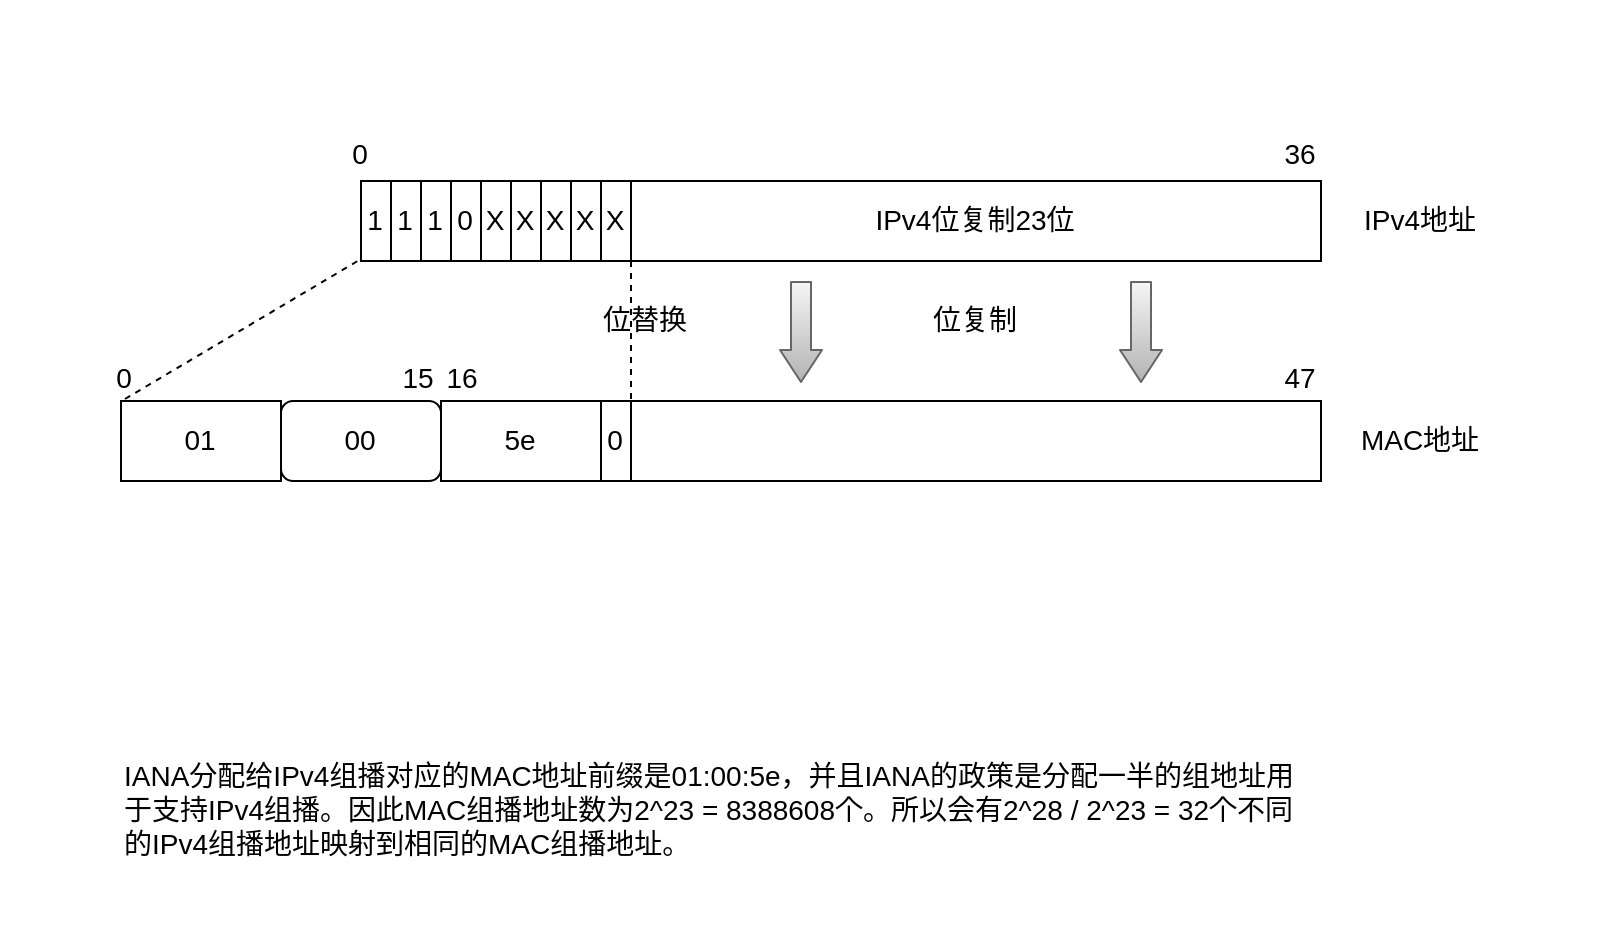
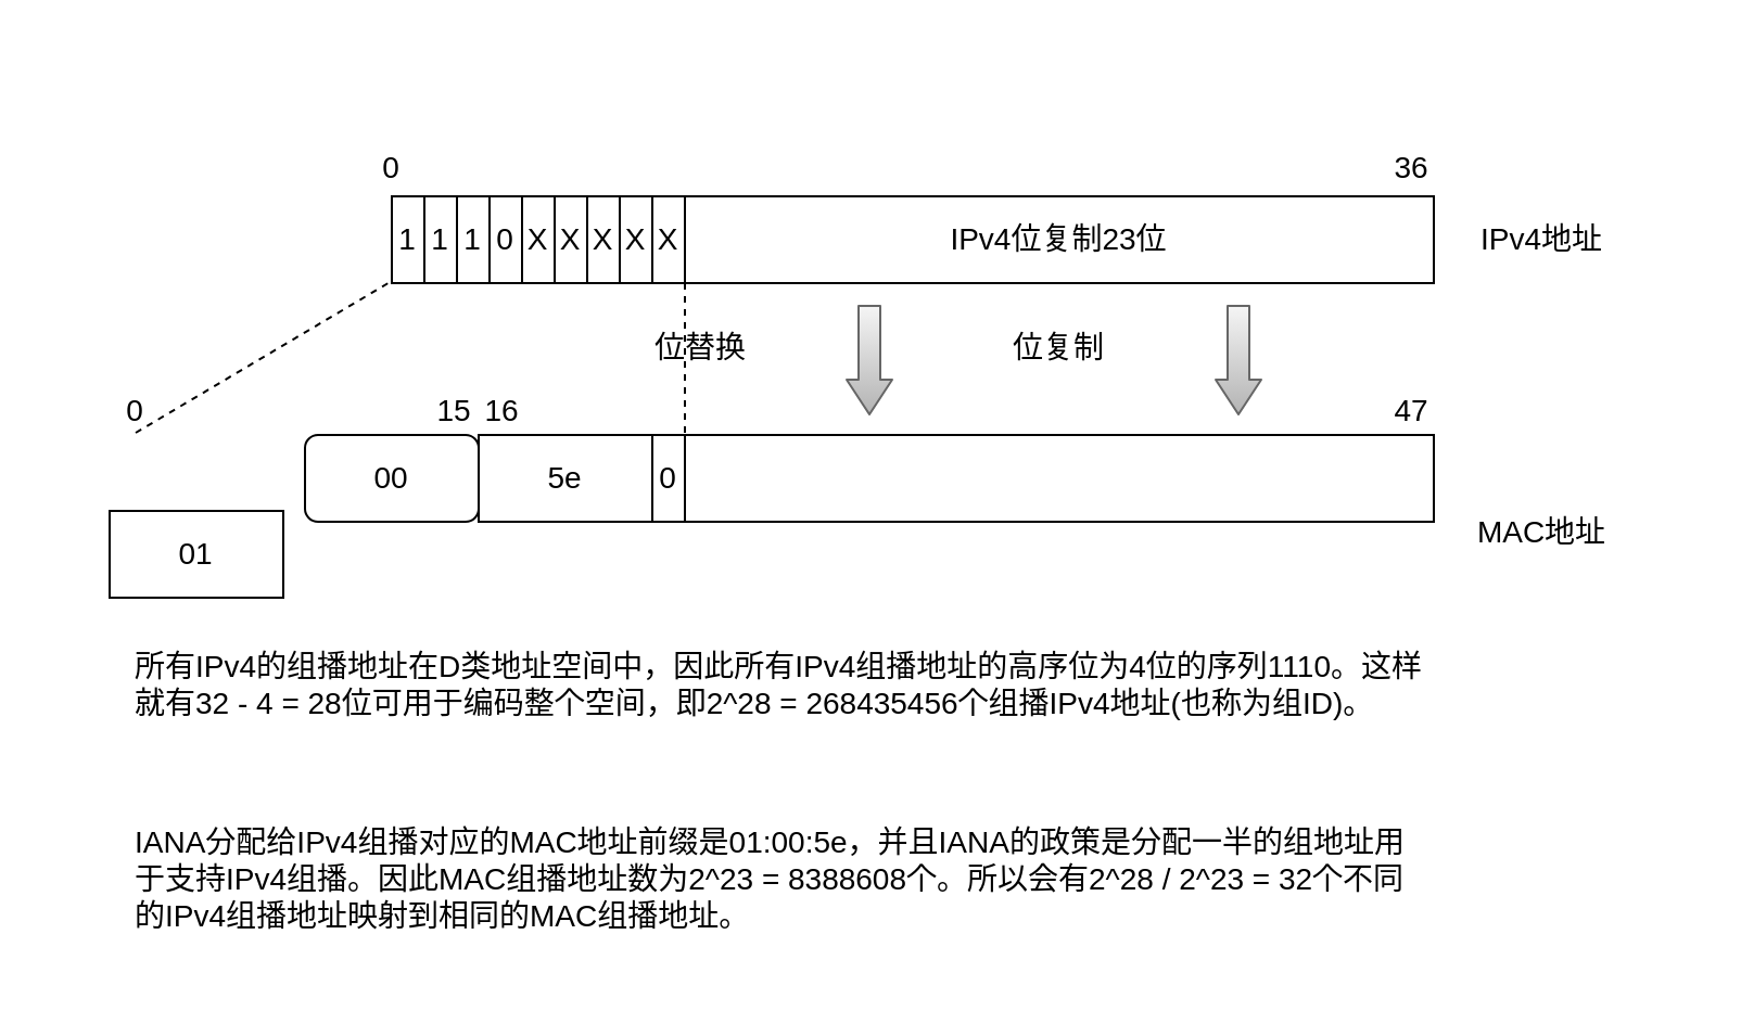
- <mxCell id="17" value="&lt;font style=&quot;font-size: 14px&quot;&gt;01&lt;/font&gt;" style="rounded=0;whiteSpace=wrap;html=1;" vertex="1" parent="1"><mxGeometry x="60" y="200" width="80" height="40" as="geometry" /></mxCell>
+ <mxCell id="17" value="&lt;font style=&quot;font-size: 14px&quot;&gt;01&lt;/font&gt;" style="rounded=0;whiteSpace=wrap;html=1;" vertex="1" parent="1"><mxGeometry x="50" y="235" width="80" height="40" as="geometry" /></mxCell>
- <mxCell id="22" value="&lt;font style=&quot;font-size: 14px&quot;&gt;MAC地址&lt;/font&gt;" style="text;html=1;strokeColor=none;fillColor=none;align=center;verticalAlign=middle;whiteSpace=wrap;rounded=0;" vertex="1" parent="1"><mxGeometry x="670" y="205" width="80" height="30" as="geometry" /></mxCell>
+ <mxCell id="22" value="&lt;font style=&quot;font-size: 14px&quot;&gt;MAC地址&lt;/font&gt;" style="text;html=1;strokeColor=none;fillColor=none;align=center;verticalAlign=middle;whiteSpace=wrap;rounded=0;" vertex="1" parent="1"><mxGeometry x="670" y="230" width="80" height="30" as="geometry" /></mxCell>
+ <mxCell id="32" value="&lt;font style=&quot;font-size: 14px&quot;&gt;所有IPv4的组播地址在D类地址空间中，因此所有IPv4组播地址的高序位为4位的序列1110。这样就有32 - 4 = 28位可用于编码整个空间，即2^28 = 268435456个组播IPv4地址(也称为组ID)。&lt;/font&gt;" style="text;html=1;strokeColor=none;fillColor=none;align=left;verticalAlign=middle;whiteSpace=wrap;rounded=0;" vertex="1" parent="1"><mxGeometry x="60" y="300" width="600" height="30" as="geometry" /></mxCell>
